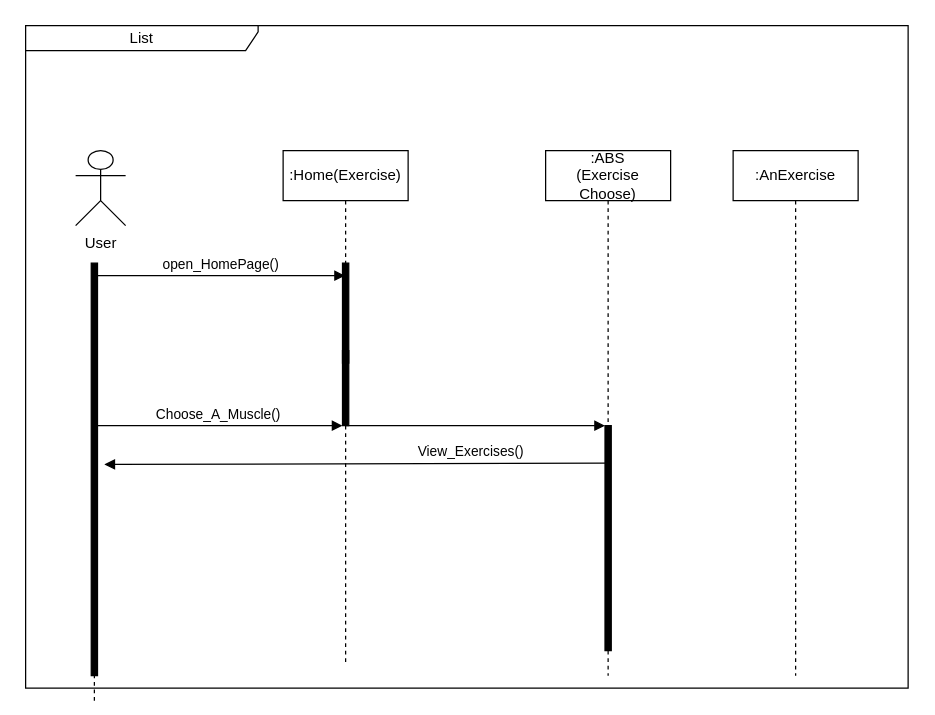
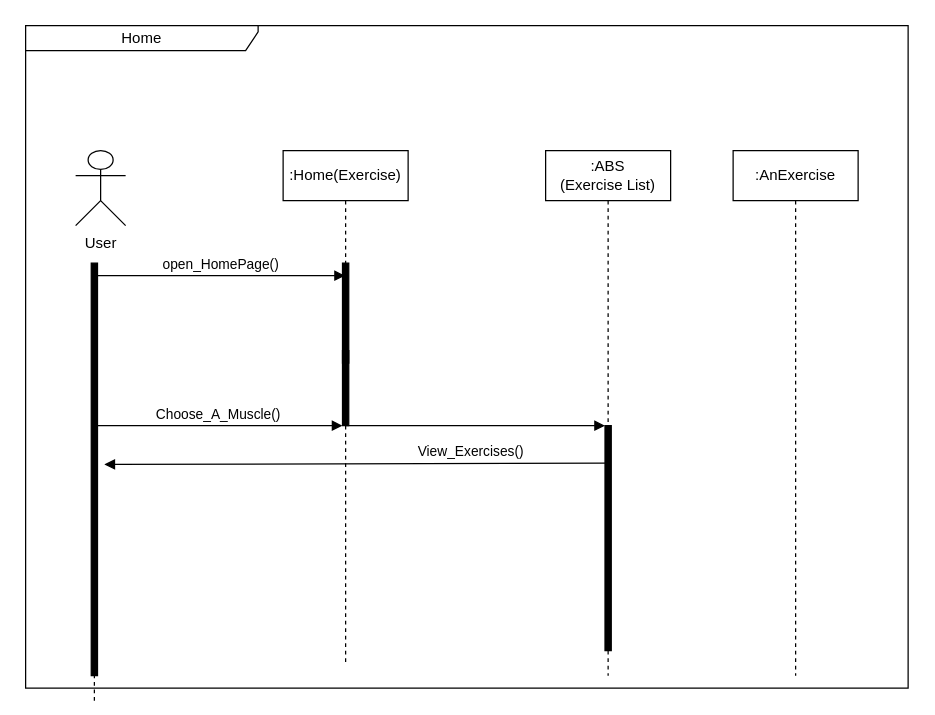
- <mxCell id="2" value="List" style="shape=umlFrame;whiteSpace=wrap;html=1;pointerEvents=0;recursiveResize=0;container=1;collapsible=0;width=186;height=20;" vertex="1" parent="1"><mxGeometry x="20" y="20" width="706" height="530" as="geometry" /></mxCell>
+ <mxCell id="2" value="Home" style="shape=umlFrame;whiteSpace=wrap;html=1;pointerEvents=0;recursiveResize=0;container=1;collapsible=0;width=186;height=20;" vertex="1" parent="1"><mxGeometry x="20" y="20" width="706" height="530" as="geometry" /></mxCell>
- <mxCell id="10" value="&lt;div&gt;:ABS&lt;/div&gt;&lt;div&gt;(Exercise Choose)&lt;br&gt;&lt;/div&gt;" style="shape=umlLifeline;perimeter=lifelinePerimeter;whiteSpace=wrap;html=1;container=1;dropTarget=0;collapsible=0;recursiveResize=0;outlineConnect=0;portConstraint=eastwest;newEdgeStyle={&quot;edgeStyle&quot;:&quot;elbowEdgeStyle&quot;,&quot;elbow&quot;:&quot;vertical&quot;,&quot;curved&quot;:0,&quot;rounded&quot;:0};" vertex="1" parent="2"><mxGeometry x="416" y="100" width="100" height="420" as="geometry" /></mxCell>
+ <mxCell id="10" value="&lt;div&gt;:ABS&lt;/div&gt;&lt;div&gt;(Exercise List)&lt;br&gt;&lt;/div&gt;" style="shape=umlLifeline;perimeter=lifelinePerimeter;whiteSpace=wrap;html=1;container=1;dropTarget=0;collapsible=0;recursiveResize=0;outlineConnect=0;portConstraint=eastwest;newEdgeStyle={&quot;edgeStyle&quot;:&quot;elbowEdgeStyle&quot;,&quot;elbow&quot;:&quot;vertical&quot;,&quot;curved&quot;:0,&quot;rounded&quot;:0};" vertex="1" parent="2"><mxGeometry x="416" y="100" width="100" height="420" as="geometry" /></mxCell>
